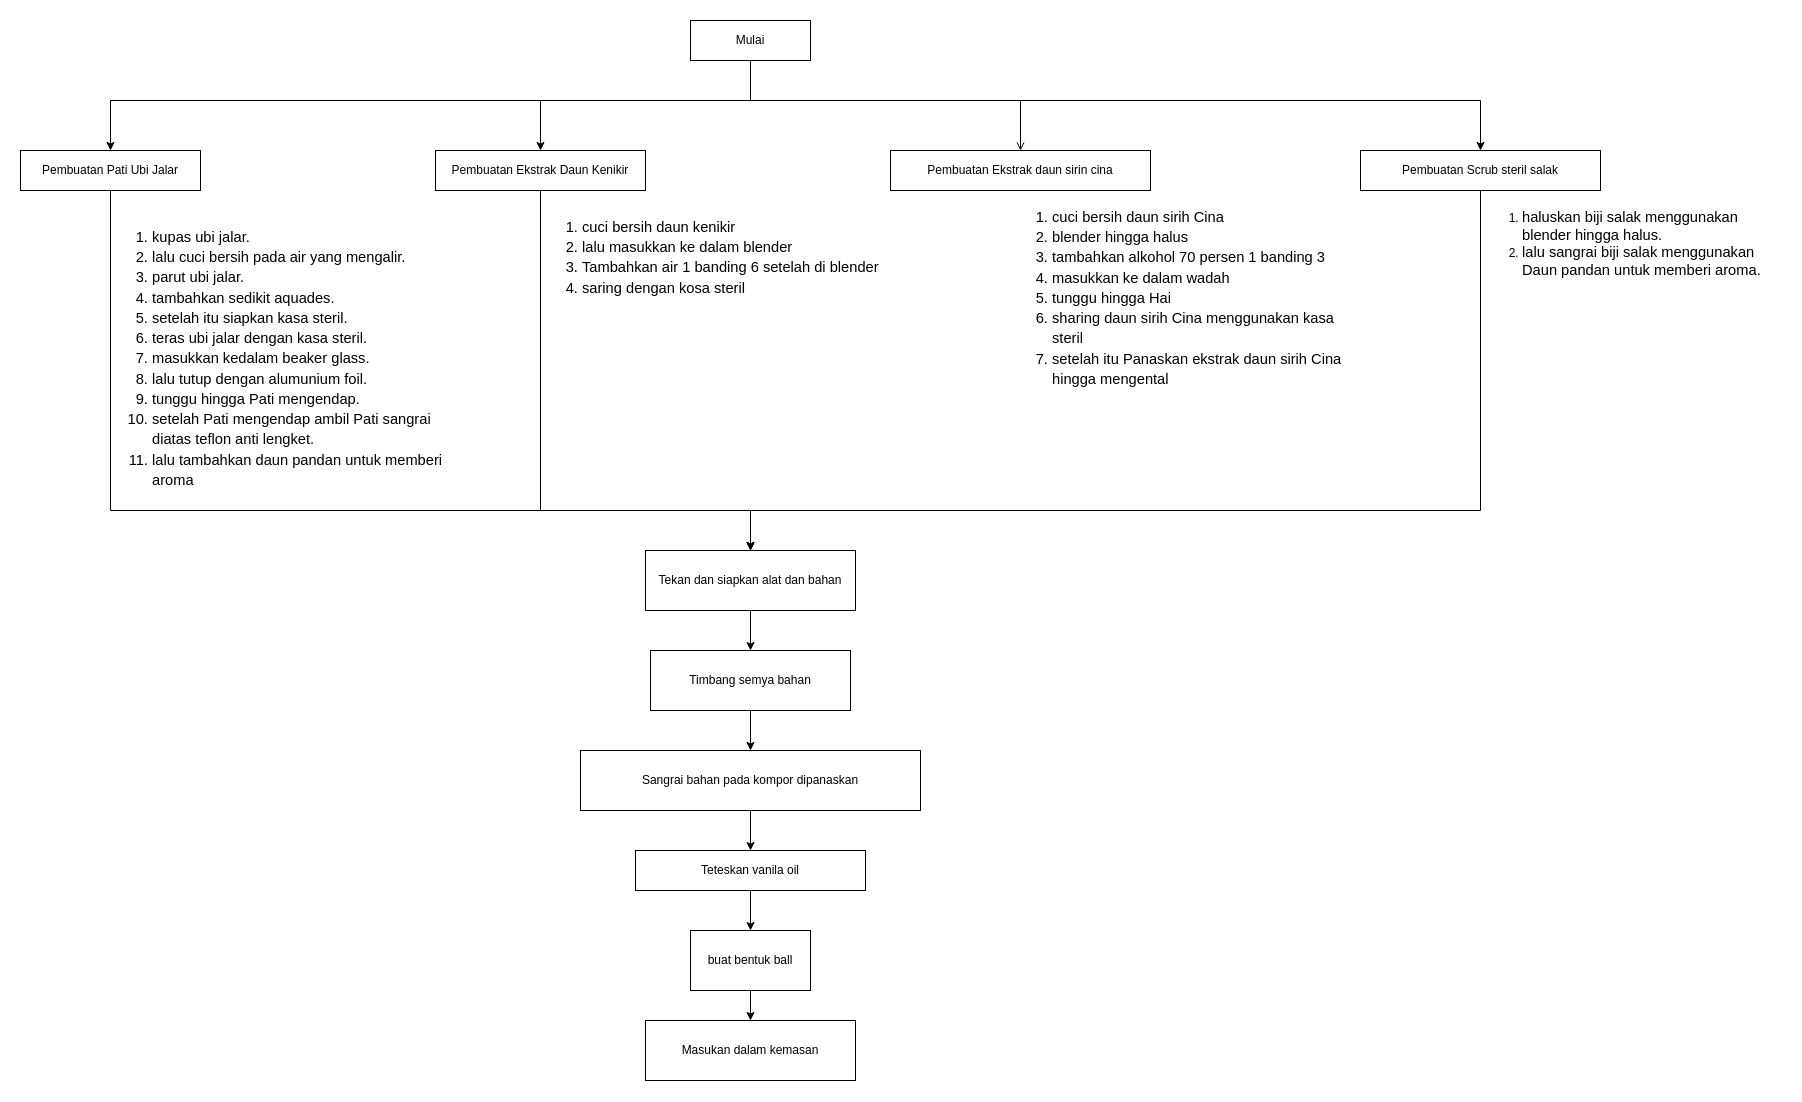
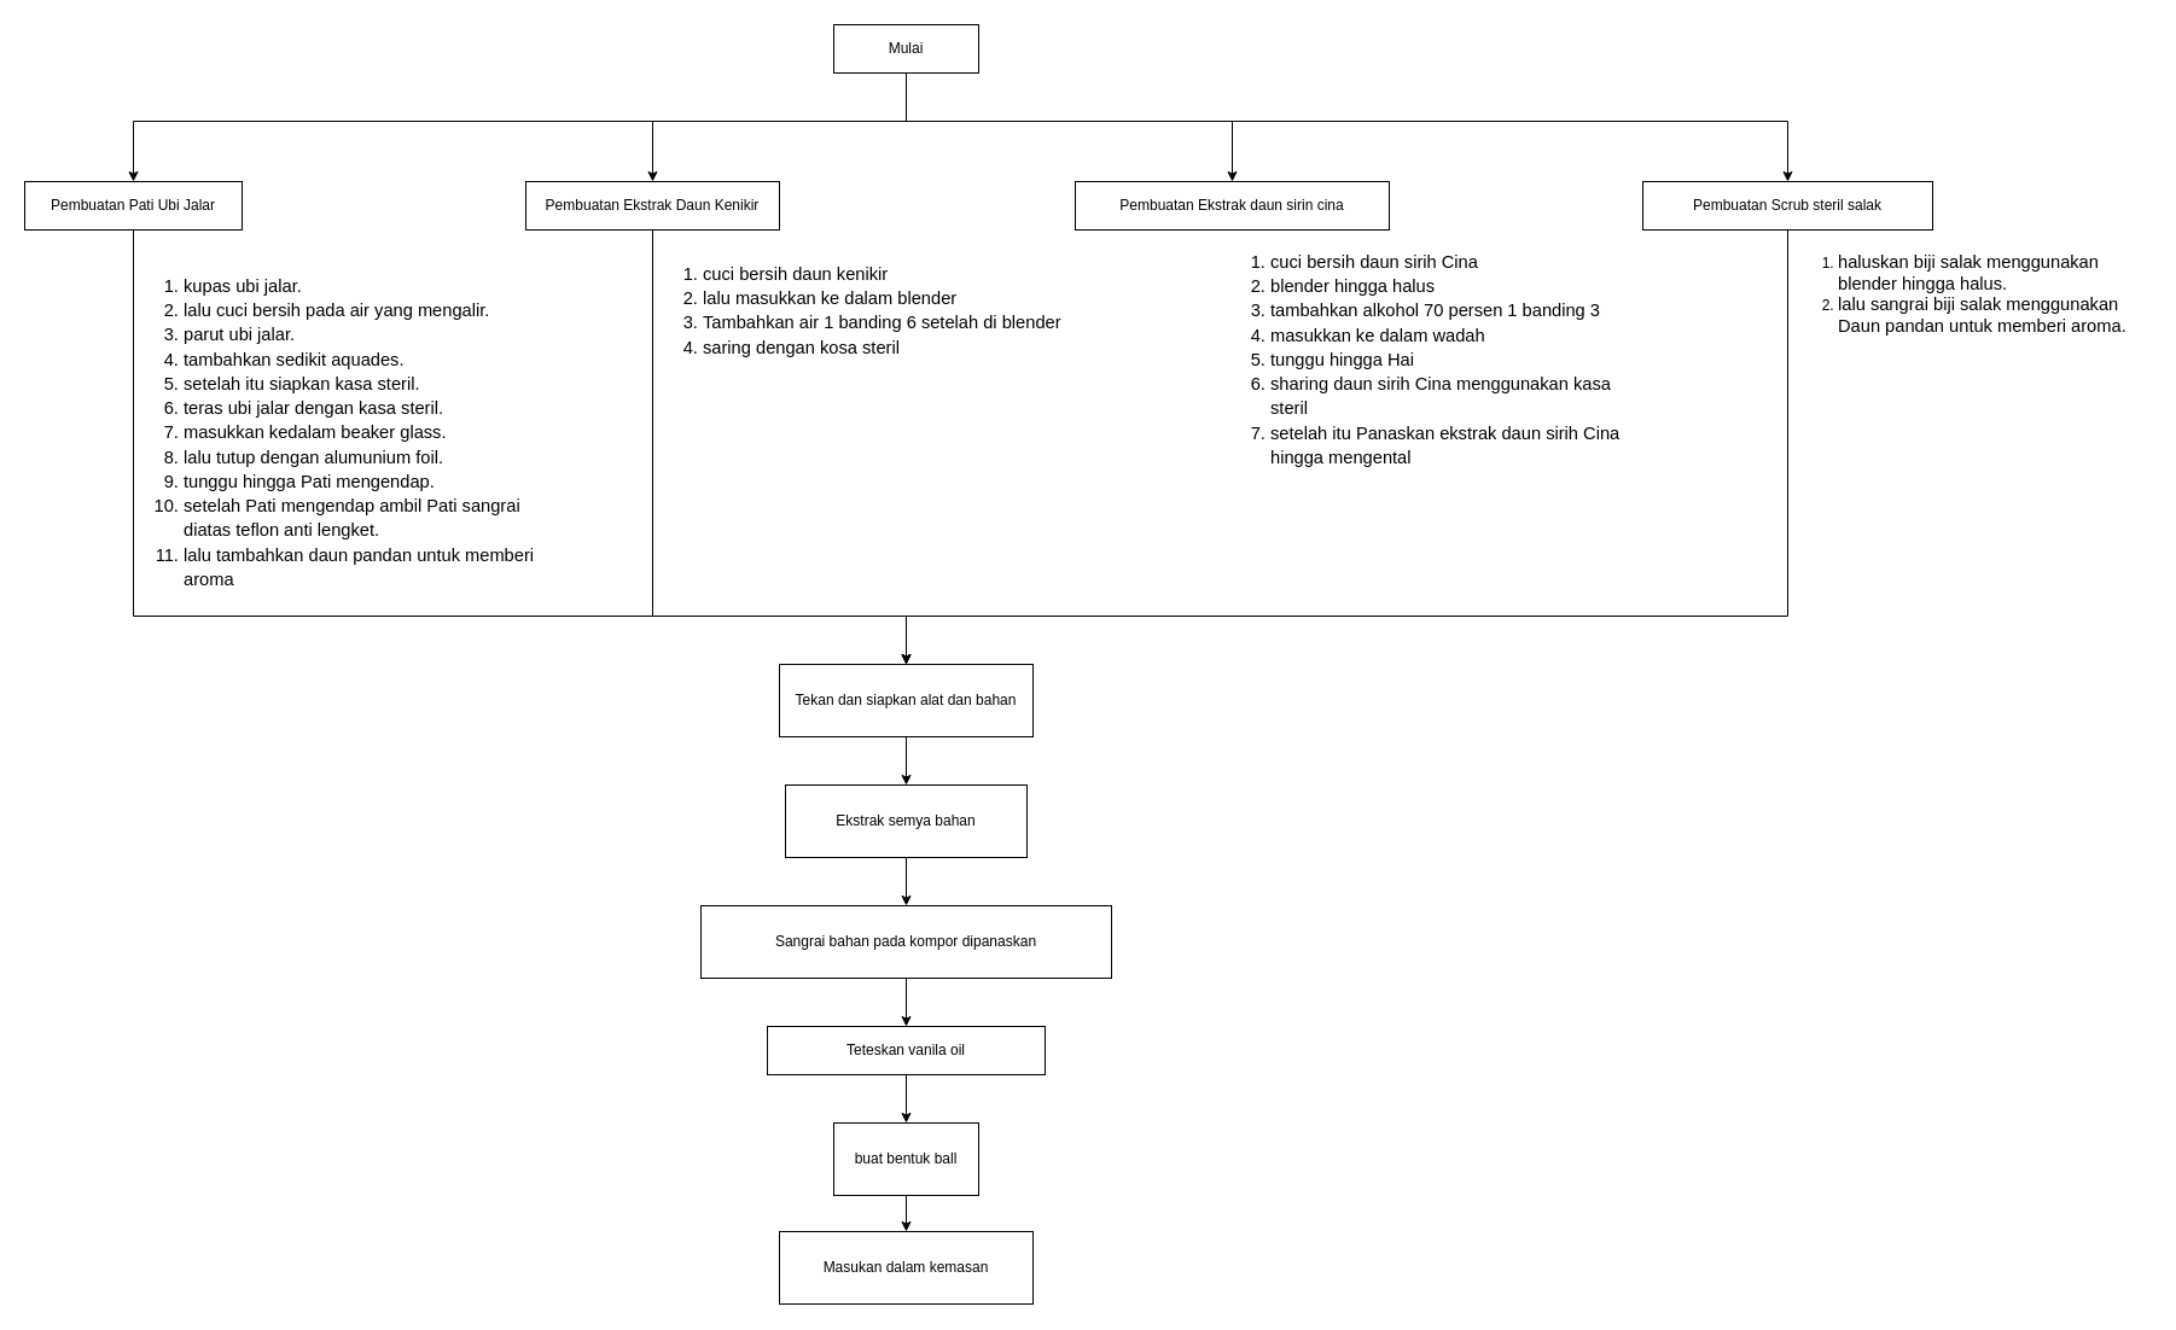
- <mxCell id="4" style="edgeStyle=orthogonalEdgeStyle;rounded=0;orthogonalLoop=1;jettySize=auto;html=1;entryX=0.5;entryY=0;entryDx=0;entryDy=0;endArrow=open;" parent="1" source="6" target="11" edge="1"><mxGeometry relative="1" as="geometry"><Array as="points"><mxPoint x="750" y="100" /><mxPoint x="1020" y="100" /></Array></mxGeometry></mxCell>
+ <mxCell id="4" style="edgeStyle=orthogonalEdgeStyle;rounded=0;orthogonalLoop=1;jettySize=auto;html=1;entryX=0.5;entryY=0;entryDx=0;entryDy=0;" parent="1" source="6" target="11" edge="1"><mxGeometry relative="1" as="geometry"><Array as="points"><mxPoint x="750" y="100" /><mxPoint x="1020" y="100" /></Array></mxGeometry></mxCell>
- <mxCell id="17" value="Timbang semya bahan" style="rounded=0;whiteSpace=wrap;html=1;" parent="1" vertex="1"><mxGeometry x="650" y="650" width="200" height="60" as="geometry" /></mxCell>
+ <mxCell id="17" value="Ekstrak semya bahan" style="rounded=0;whiteSpace=wrap;html=1;" parent="1" vertex="1"><mxGeometry x="650" y="650" width="200" height="60" as="geometry" /></mxCell>
